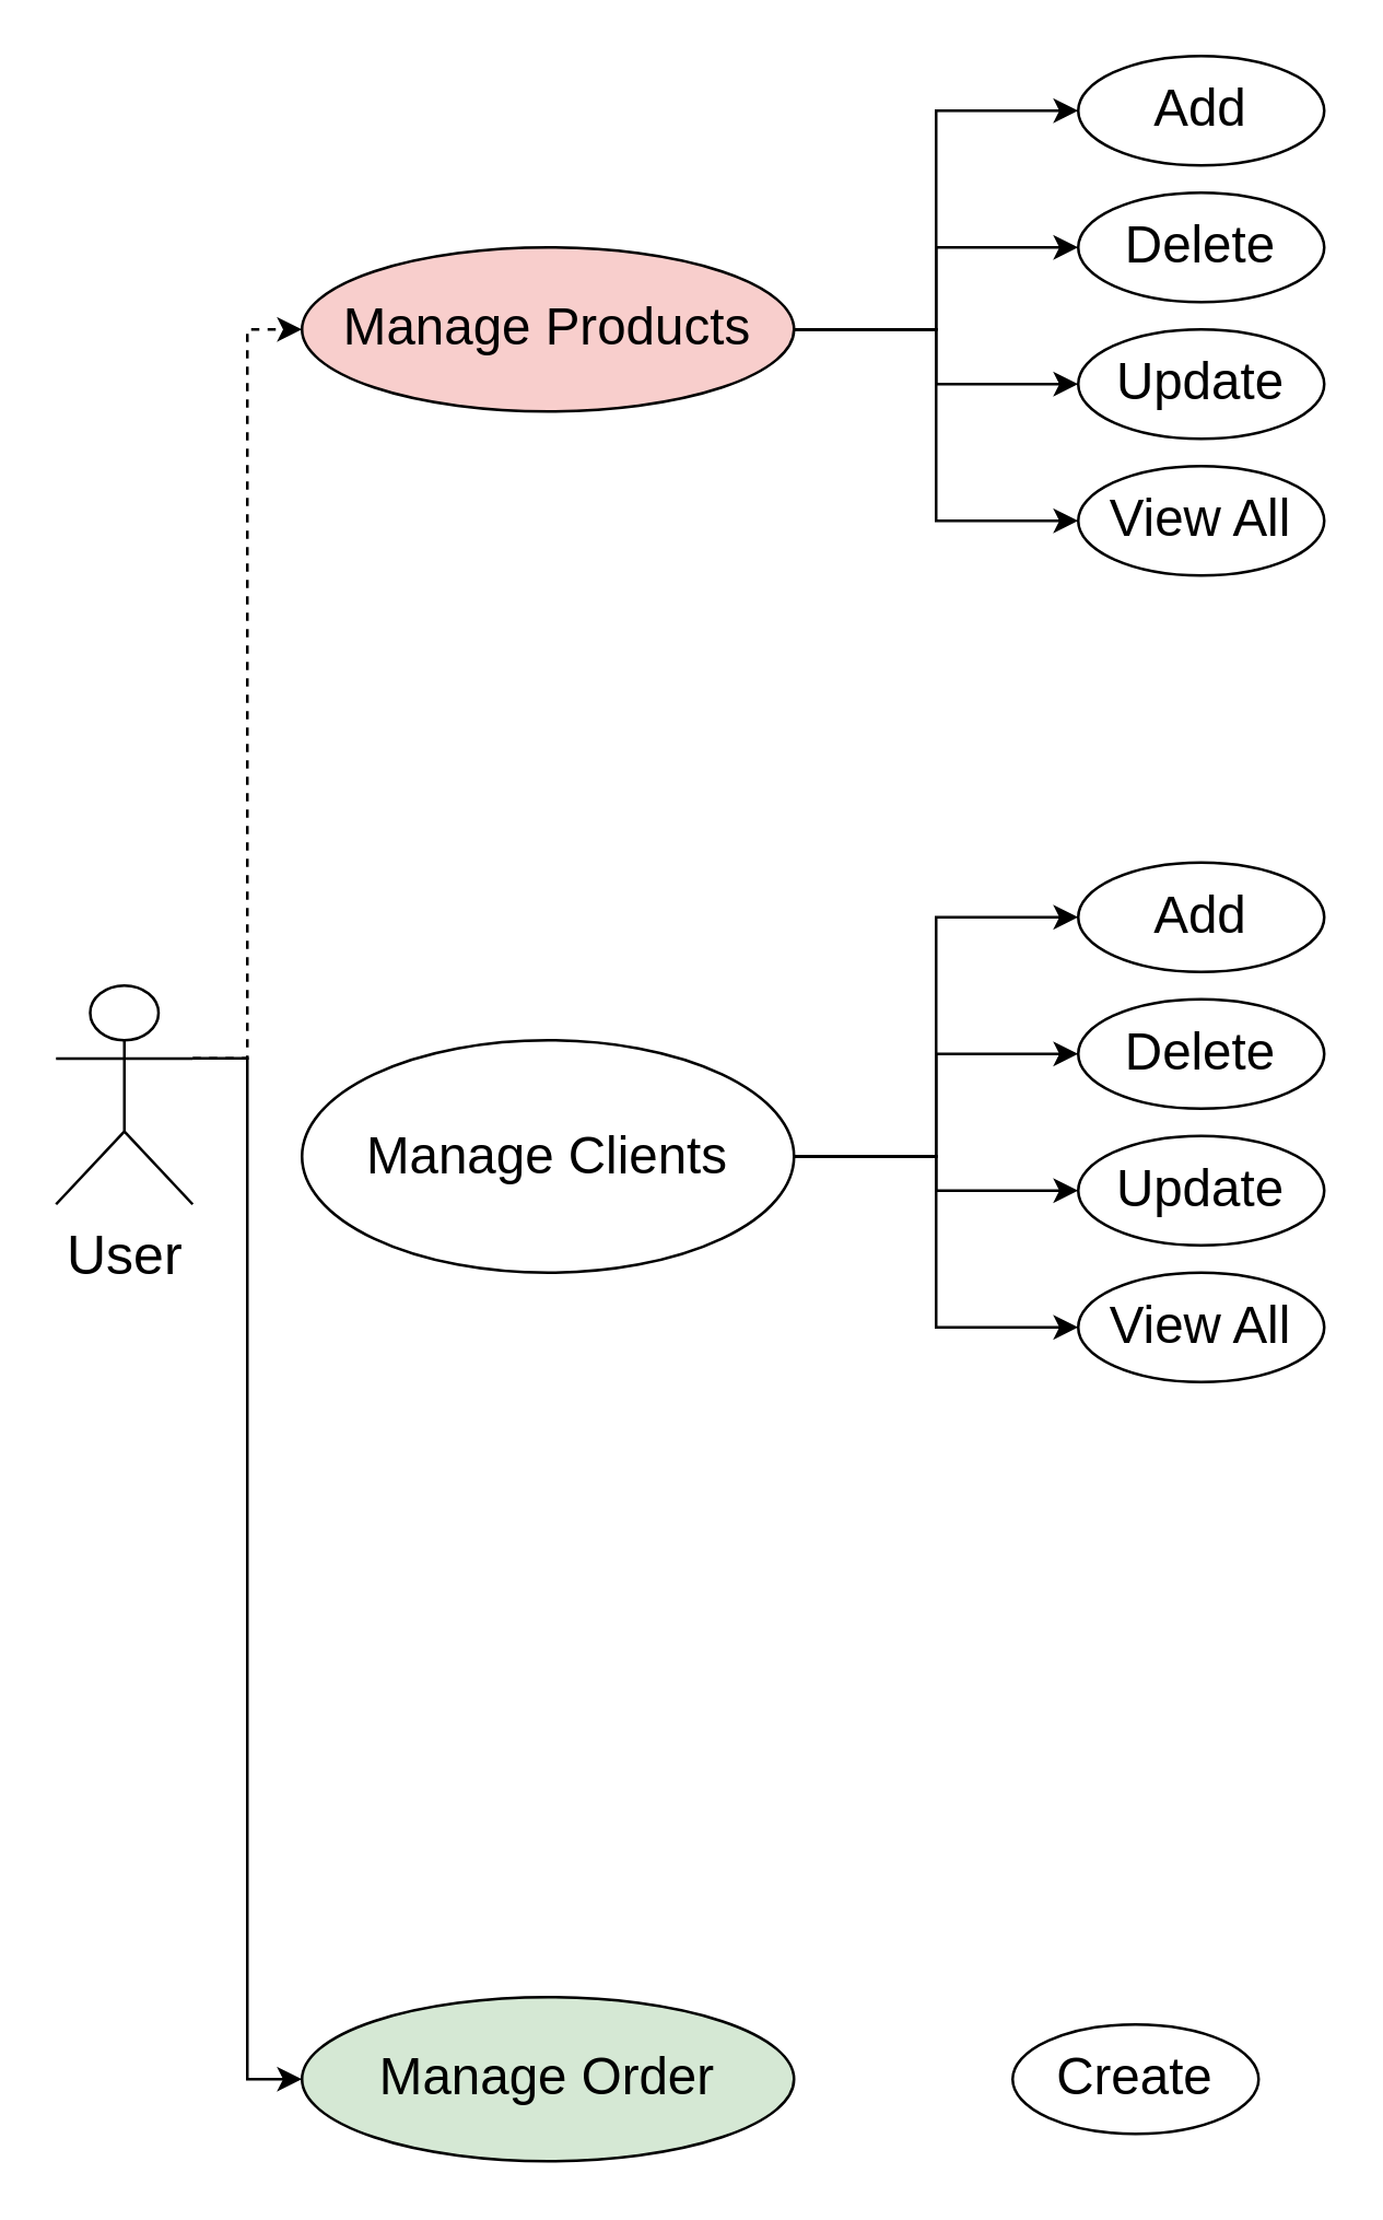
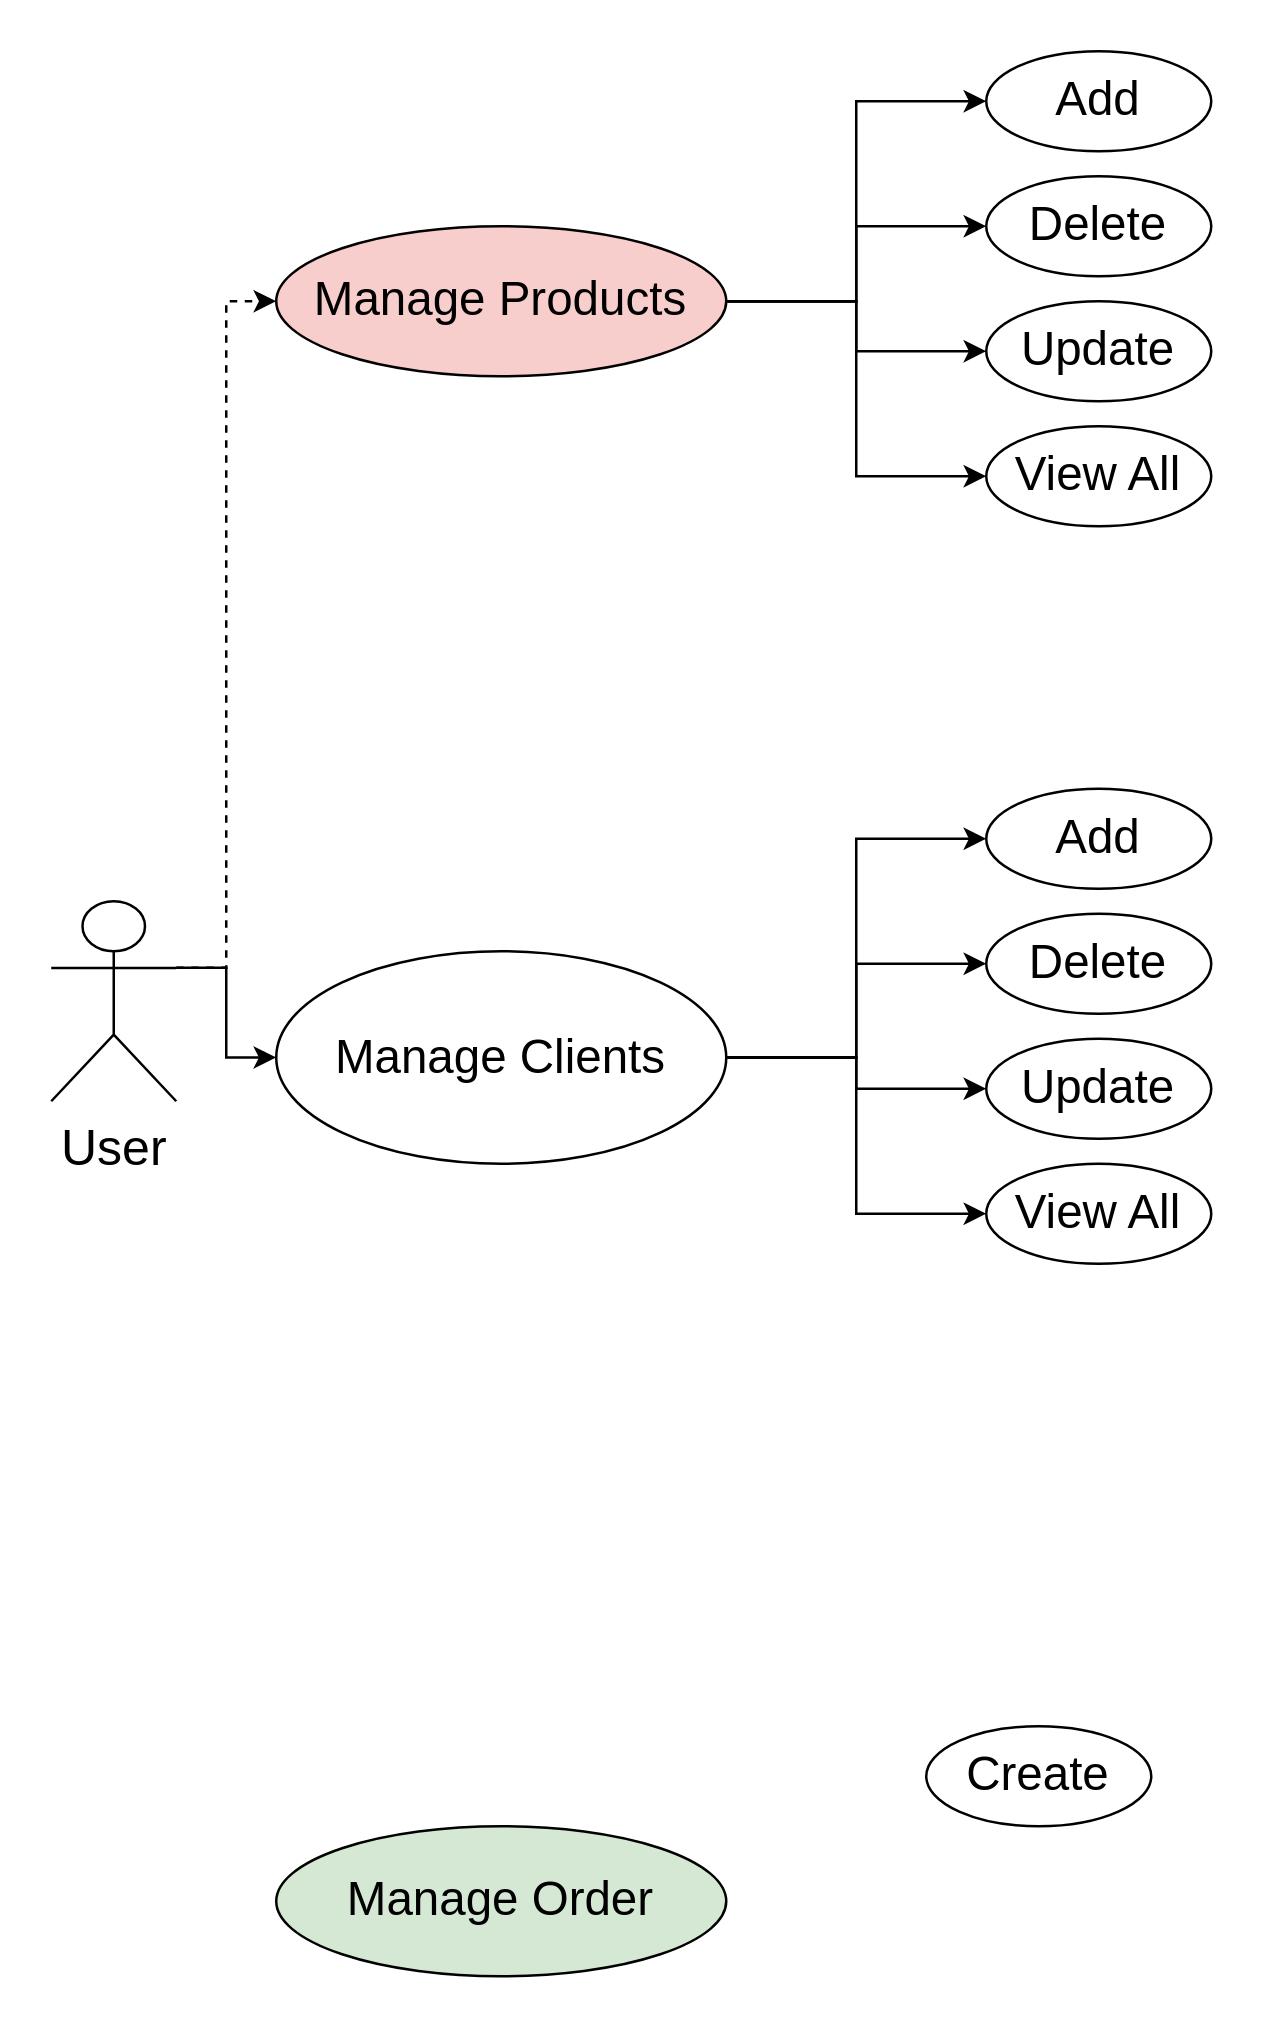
+ <mxCell id="7" style="edgeStyle=orthogonalEdgeStyle;rounded=0;orthogonalLoop=1;jettySize=auto;html=1;entryX=0;entryY=0.5;entryDx=0;entryDy=0;exitX=1;exitY=0.333;exitDx=0;exitDy=0;exitPerimeter=0;" edge="1" parent="1" source="2" target="4"><mxGeometry relative="1" as="geometry"><mxPoint x="160" y="527" as="sourcePoint" /><mxPoint x="200" y="290" as="targetPoint" /></mxGeometry></mxCell>
- <mxCell id="8" style="edgeStyle=orthogonalEdgeStyle;rounded=0;orthogonalLoop=1;jettySize=auto;html=1;entryX=0;entryY=0.5;entryDx=0;entryDy=0;exitX=1;exitY=0.333;exitDx=0;exitDy=0;exitPerimeter=0;" edge="1" parent="1" source="2" target="5"><mxGeometry relative="1" as="geometry"><mxPoint x="160" y="507" as="sourcePoint" /><mxPoint x="200" y="270" as="targetPoint" /></mxGeometry></mxCell>
- <mxCell id="25" value="&lt;font style=&quot;font-size: 19px;&quot;&gt;Create&lt;/font&gt;" style="ellipse;whiteSpace=wrap;html=1;" vertex="1" parent="1"><mxGeometry x="370" y="740" width="90" height="40" as="geometry" /></mxCell>
+ <mxCell id="25" value="&lt;font style=&quot;font-size: 19px;&quot;&gt;Create&lt;/font&gt;" style="ellipse;whiteSpace=wrap;html=1;" vertex="1" parent="1"><mxGeometry x="370" y="690" width="90" height="40" as="geometry" /></mxCell>
